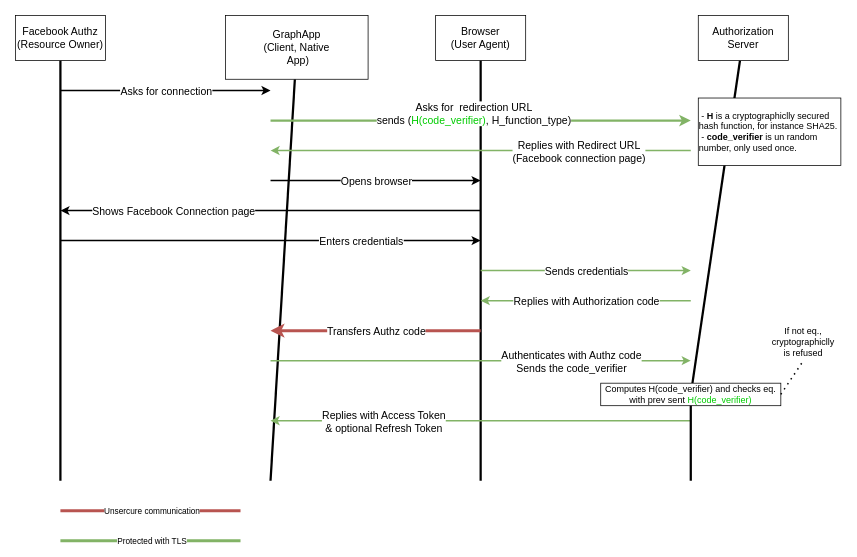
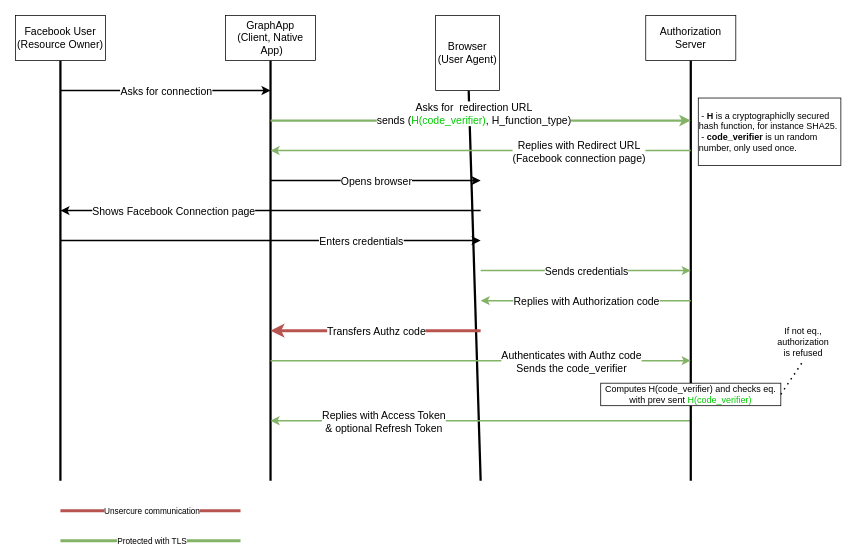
- <mxCell id="5" value="&lt;div&gt;Facebook Authz &lt;/div&gt;(Resource Owner)" style="rounded=0;whiteSpace=wrap;html=1;fontSize=14;" parent="1" vertex="1"><mxGeometry x="20" y="20" width="120" height="60" as="geometry" /></mxCell>
+ <mxCell id="5" value="&lt;div&gt;Facebook User &lt;/div&gt;(Resource Owner)" style="rounded=0;whiteSpace=wrap;html=1;fontSize=14;" parent="1" vertex="1"><mxGeometry x="20" y="20" width="120" height="60" as="geometry" /></mxCell>
- <mxCell id="7" value="&lt;div style=&quot;font-size: 14px;&quot;&gt;Browser&lt;/div&gt;&lt;div style=&quot;font-size: 14px;&quot;&gt;(User Agent)&lt;br style=&quot;font-size: 14px;&quot;&gt;&lt;/div&gt;" style="rounded=0;whiteSpace=wrap;html=1;fontSize=14;" parent="1" vertex="1"><mxGeometry x="580" y="20" width="120" height="60" as="geometry" /></mxCell>
+ <mxCell id="7" value="&lt;div style=&quot;font-size: 14px;&quot;&gt;Browser&lt;/div&gt;&lt;div style=&quot;font-size: 14px;&quot;&gt;(User Agent)&lt;br style=&quot;font-size: 14px;&quot;&gt;&lt;/div&gt;" style="rounded=0;whiteSpace=wrap;html=1;fontSize=14;" parent="1" vertex="1"><mxGeometry x="580" y="20" width="85" height="100" as="geometry" /></mxCell>
- <mxCell id="9" value="Authorization Server" style="rounded=0;whiteSpace=wrap;html=1;fontSize=14;" parent="1" vertex="1"><mxGeometry x="930" y="20" width="120" height="60" as="geometry" /></mxCell>
+ <mxCell id="9" value="Authorization Server" style="rounded=0;whiteSpace=wrap;html=1;fontSize=14;" parent="1" vertex="1"><mxGeometry x="860" y="20" width="120" height="60" as="geometry" /></mxCell>
- <mxCell id="6" value="&lt;div style=&quot;font-size: 14px;&quot;&gt;GraphApp&lt;/div&gt;(Client, Native&lt;br&gt;&amp;nbsp;App)" style="rounded=0;whiteSpace=wrap;html=1;fontSize=14;" parent="1" vertex="1"><mxGeometry x="300" y="20" width="190" height="85" as="geometry" /></mxCell>
+ <mxCell id="6" value="&lt;div style=&quot;font-size: 14px;&quot;&gt;GraphApp&lt;/div&gt;(Client, Native&lt;br&gt;&amp;nbsp;App)" style="rounded=0;whiteSpace=wrap;html=1;fontSize=14;" parent="1" vertex="1"><mxGeometry x="300" y="20" width="120" height="60" as="geometry" /></mxCell>
- <mxCell id="41" value="If not eq., cryptographiclly is refused" style="text;html=1;strokeColor=none;fillColor=none;align=center;verticalAlign=middle;whiteSpace=wrap;rounded=0;" parent="1" vertex="1"><mxGeometry x="1040" y="430" width="60" height="50" as="geometry" /></mxCell>
+ <mxCell id="41" value="If not eq., authorization is refused" style="text;html=1;strokeColor=none;fillColor=none;align=center;verticalAlign=middle;whiteSpace=wrap;rounded=0;" parent="1" vertex="1"><mxGeometry x="1040" y="430" width="60" height="50" as="geometry" /></mxCell>
